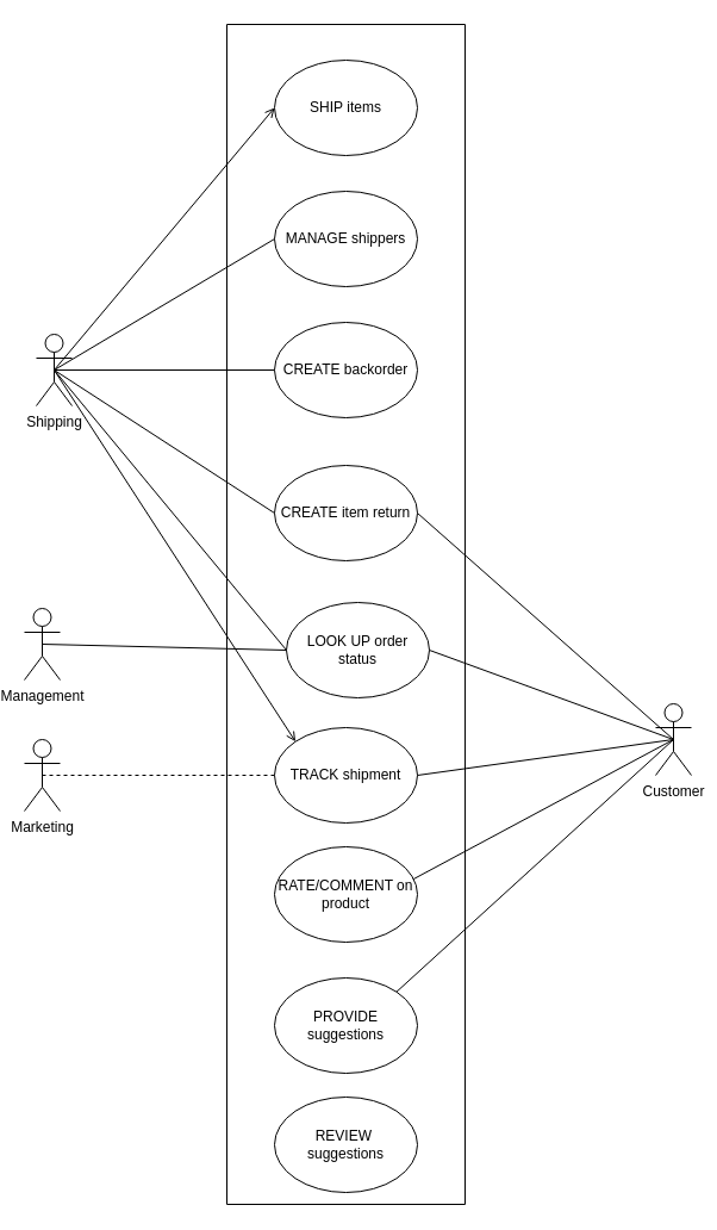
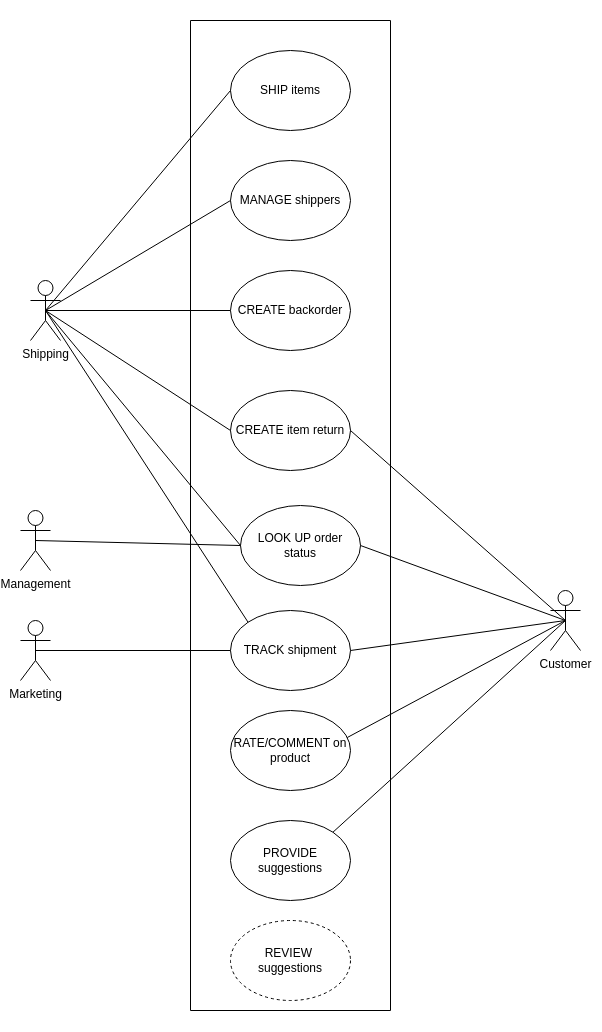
- <mxCell id="14" value="" style="endArrow=open;html=1;rounded=0;exitX=0.5;exitY=0.5;exitDx=0;exitDy=0;exitPerimeter=0;entryX=0;entryY=0.5;entryDx=0;entryDy=0;" edge="1" parent="1" source="12" target="3"><mxGeometry width="50" height="50" relative="1" as="geometry"><mxPoint x="140" y="640" as="sourcePoint" /><mxPoint x="190" y="590" as="targetPoint" /></mxGeometry></mxCell>
+ <mxCell id="14" value="" style="endArrow=none;html=1;rounded=0;exitX=0.5;exitY=0.5;exitDx=0;exitDy=0;exitPerimeter=0;entryX=0;entryY=0.5;entryDx=0;entryDy=0;" edge="1" parent="1" source="12" target="3"><mxGeometry width="50" height="50" relative="1" as="geometry"><mxPoint x="140" y="640" as="sourcePoint" /><mxPoint x="190" y="590" as="targetPoint" /></mxGeometry></mxCell>
- <mxCell id="25" value="" style="endArrow=open;html=1;rounded=0;exitX=0.5;exitY=0.5;exitDx=0;exitDy=0;exitPerimeter=0;entryX=0;entryY=0;entryDx=0;entryDy=0;" edge="1" parent="1" source="12" target="8"><mxGeometry width="50" height="50" relative="1" as="geometry"><mxPoint x="170" y="560" as="sourcePoint" /><mxPoint x="220" y="510" as="targetPoint" /></mxGeometry></mxCell>
+ <mxCell id="25" value="" style="endArrow=none;html=1;rounded=0;exitX=0.5;exitY=0.5;exitDx=0;exitDy=0;exitPerimeter=0;entryX=0;entryY=0;entryDx=0;entryDy=0;" edge="1" parent="1" source="12" target="8"><mxGeometry width="50" height="50" relative="1" as="geometry"><mxPoint x="170" y="560" as="sourcePoint" /><mxPoint x="220" y="510" as="targetPoint" /></mxGeometry></mxCell>
- <mxCell id="24" value="" style="endArrow=none;html=1;rounded=0;exitX=0.5;exitY=0.5;exitDx=0;exitDy=0;exitPerimeter=0;entryX=0;entryY=0.5;entryDx=0;entryDy=0;dashed=1;" edge="1" parent="1" source="23" target="8"><mxGeometry width="50" height="50" relative="1" as="geometry"><mxPoint x="170" y="560" as="sourcePoint" /><mxPoint x="220" y="510" as="targetPoint" /></mxGeometry></mxCell>
+ <mxCell id="24" value="" style="endArrow=none;html=1;rounded=0;exitX=0.5;exitY=0.5;exitDx=0;exitDy=0;exitPerimeter=0;entryX=0;entryY=0.5;entryDx=0;entryDy=0;" edge="1" parent="1" source="23" target="8"><mxGeometry width="50" height="50" relative="1" as="geometry"><mxPoint x="170" y="560" as="sourcePoint" /><mxPoint x="220" y="510" as="targetPoint" /></mxGeometry></mxCell>
- <mxCell id="11" value="REVIEW&amp;nbsp;&lt;div&gt;suggestions&lt;/div&gt;" style="ellipse;whiteSpace=wrap;html=1;" vertex="1" parent="2"><mxGeometry x="40" y="900" width="120" height="80" as="geometry" /></mxCell>
+ <mxCell id="11" value="REVIEW&amp;nbsp;&lt;div&gt;suggestions&lt;/div&gt;" style="ellipse;whiteSpace=wrap;html=1;dashed=1;" vertex="1" parent="2"><mxGeometry x="40" y="900" width="120" height="80" as="geometry" /></mxCell>
